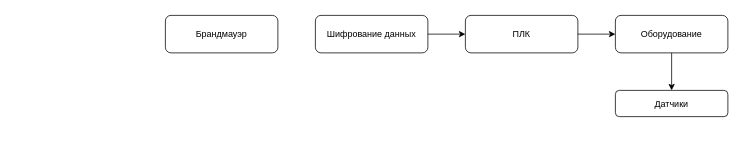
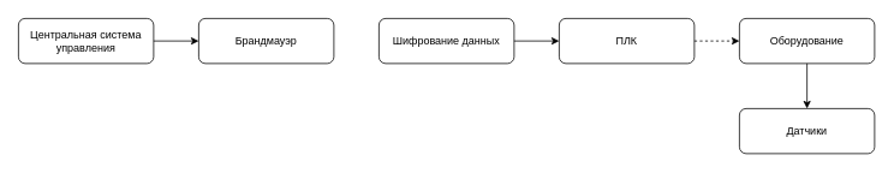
+ <mxCell id="2" value="Центральная система управления" style="rounded=1;whiteSpace=wrap;html=1;" vertex="1" parent="1"><mxGeometry x="20" y="20" width="150" height="50" as="geometry" /></mxCell>
+ <mxCell id="8" style="edgeStyle=orthogonalEdgeStyle;rounded=0;orthogonalLoop=1;jettySize=auto;html=1;" edge="1" parent="1" source="2" target="3"><mxGeometry relative="1" as="geometry" /></mxCell>
- <mxCell id="10" style="edgeStyle=orthogonalEdgeStyle;rounded=0;orthogonalLoop=1;jettySize=auto;html=1;" edge="1" parent="1" source="5" target="6"><mxGeometry relative="1" as="geometry" /></mxCell>
+ <mxCell id="10" style="edgeStyle=orthogonalEdgeStyle;rounded=0;orthogonalLoop=1;jettySize=auto;html=1;dashed=1;" edge="1" parent="1" source="5" target="6"><mxGeometry relative="1" as="geometry" /></mxCell>
- <mxCell id="7" value="Датчики" style="rounded=1;whiteSpace=wrap;html=1;" vertex="1" parent="1"><mxGeometry x="820" y="120" width="150" height="35" as="geometry" /></mxCell>
+ <mxCell id="7" value="Датчики" style="rounded=1;whiteSpace=wrap;html=1;" vertex="1" parent="1"><mxGeometry x="820" y="120" width="150" height="50" as="geometry" /></mxCell>
